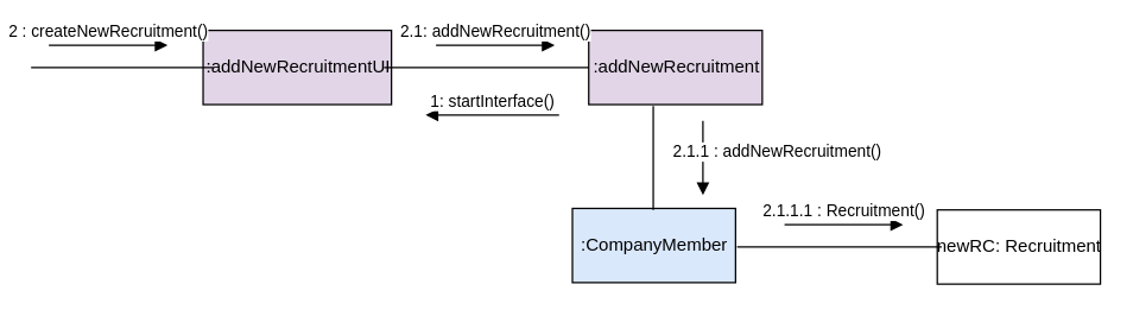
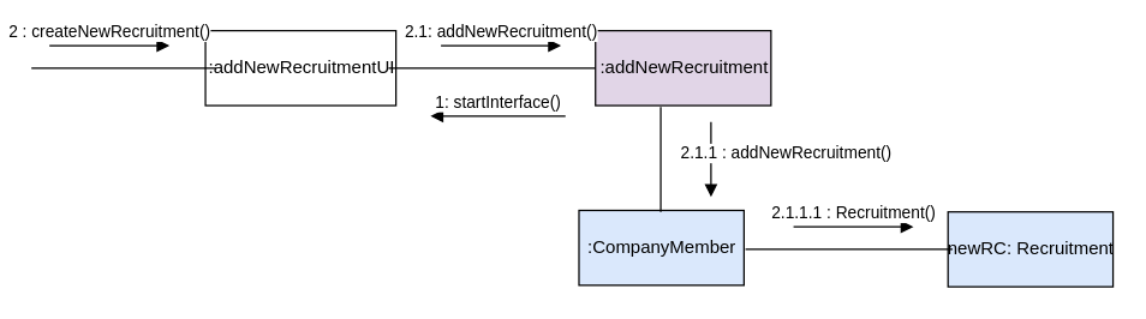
- <mxCell id="2" value=":addNewRecruitmentUI" style="html=1;fillColor=#e1d5e7;" parent="1" vertex="1"><mxGeometry x="136" y="20" width="127" height="50" as="geometry" /></mxCell>
+ <mxCell id="2" value=":addNewRecruitmentUI" style="html=1;" parent="1" vertex="1"><mxGeometry x="136" y="20" width="127" height="50" as="geometry" /></mxCell>
- <mxCell id="5" value="newRC: Recruitment" style="html=1;" parent="1" vertex="1"><mxGeometry x="631" y="141" width="110" height="50" as="geometry" /></mxCell>
+ <mxCell id="5" value="newRC: Recruitment" style="html=1;fillColor=#dae8fc;" parent="1" vertex="1"><mxGeometry x="631" y="141" width="110" height="50" as="geometry" /></mxCell>
